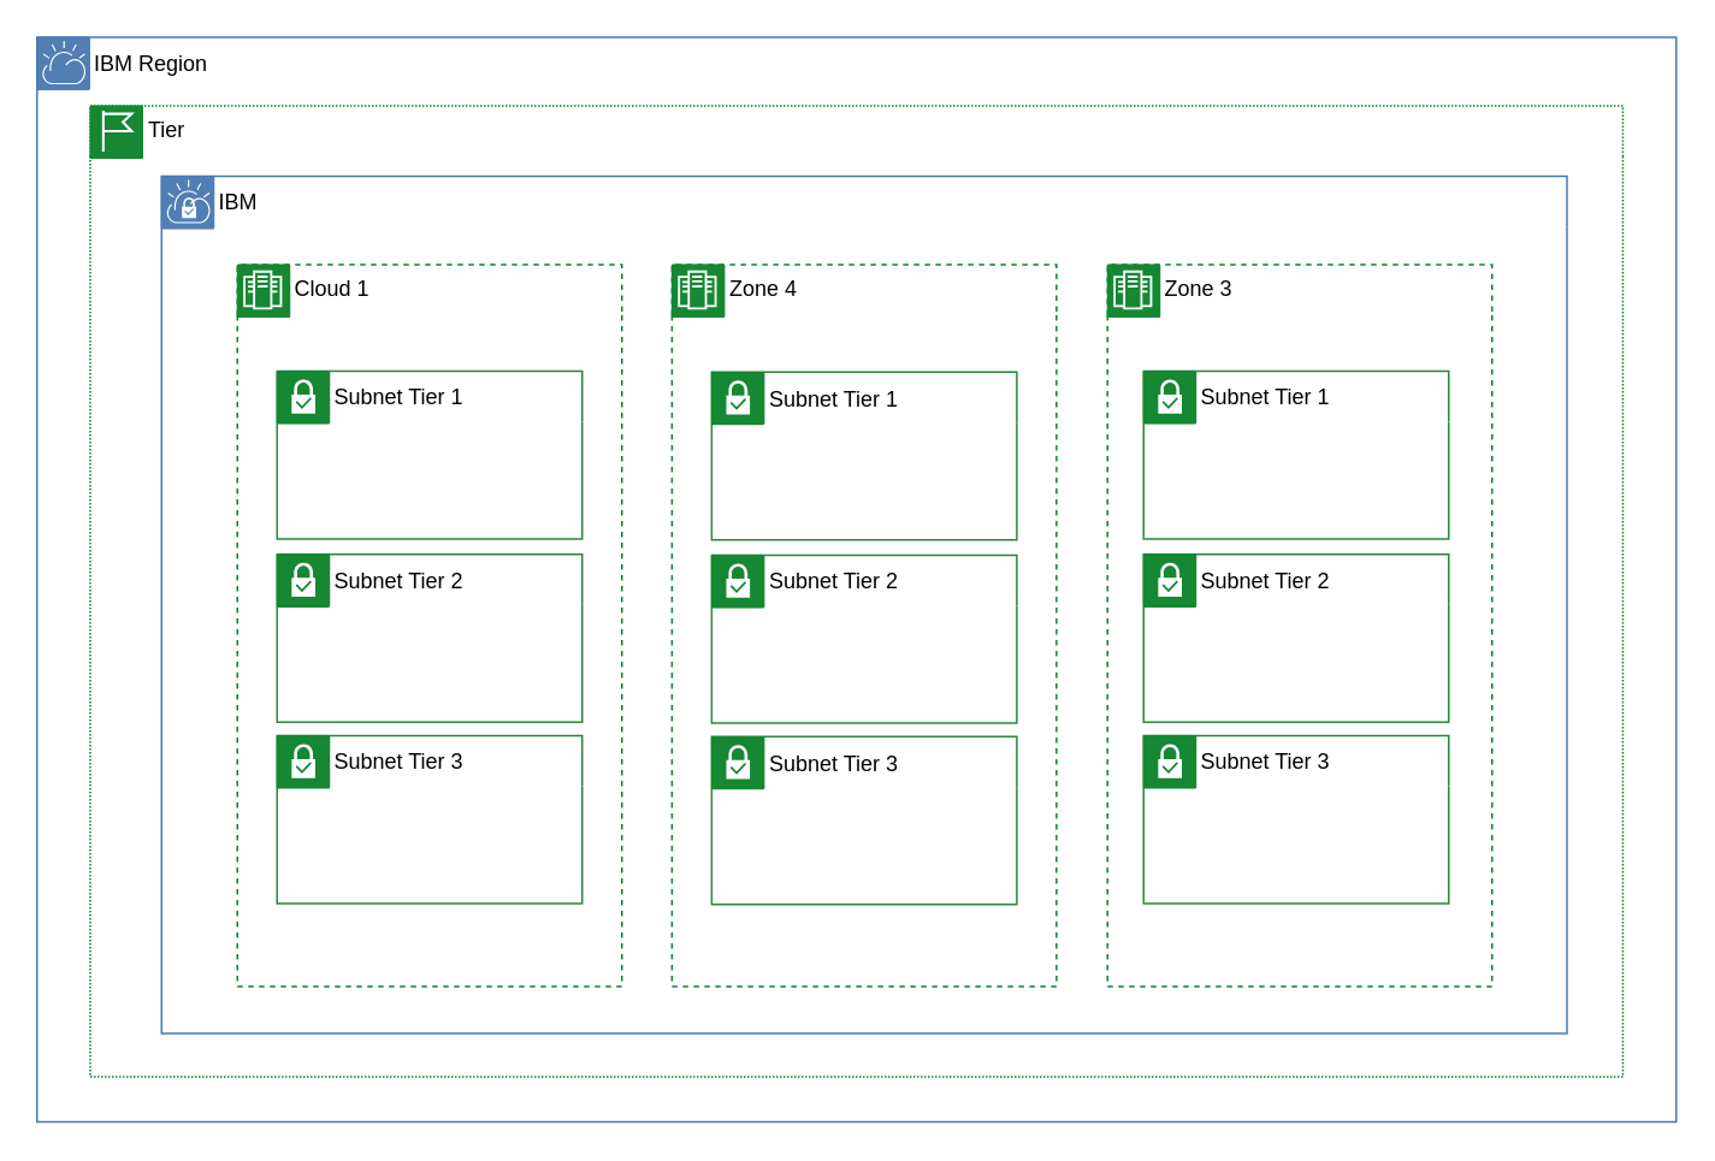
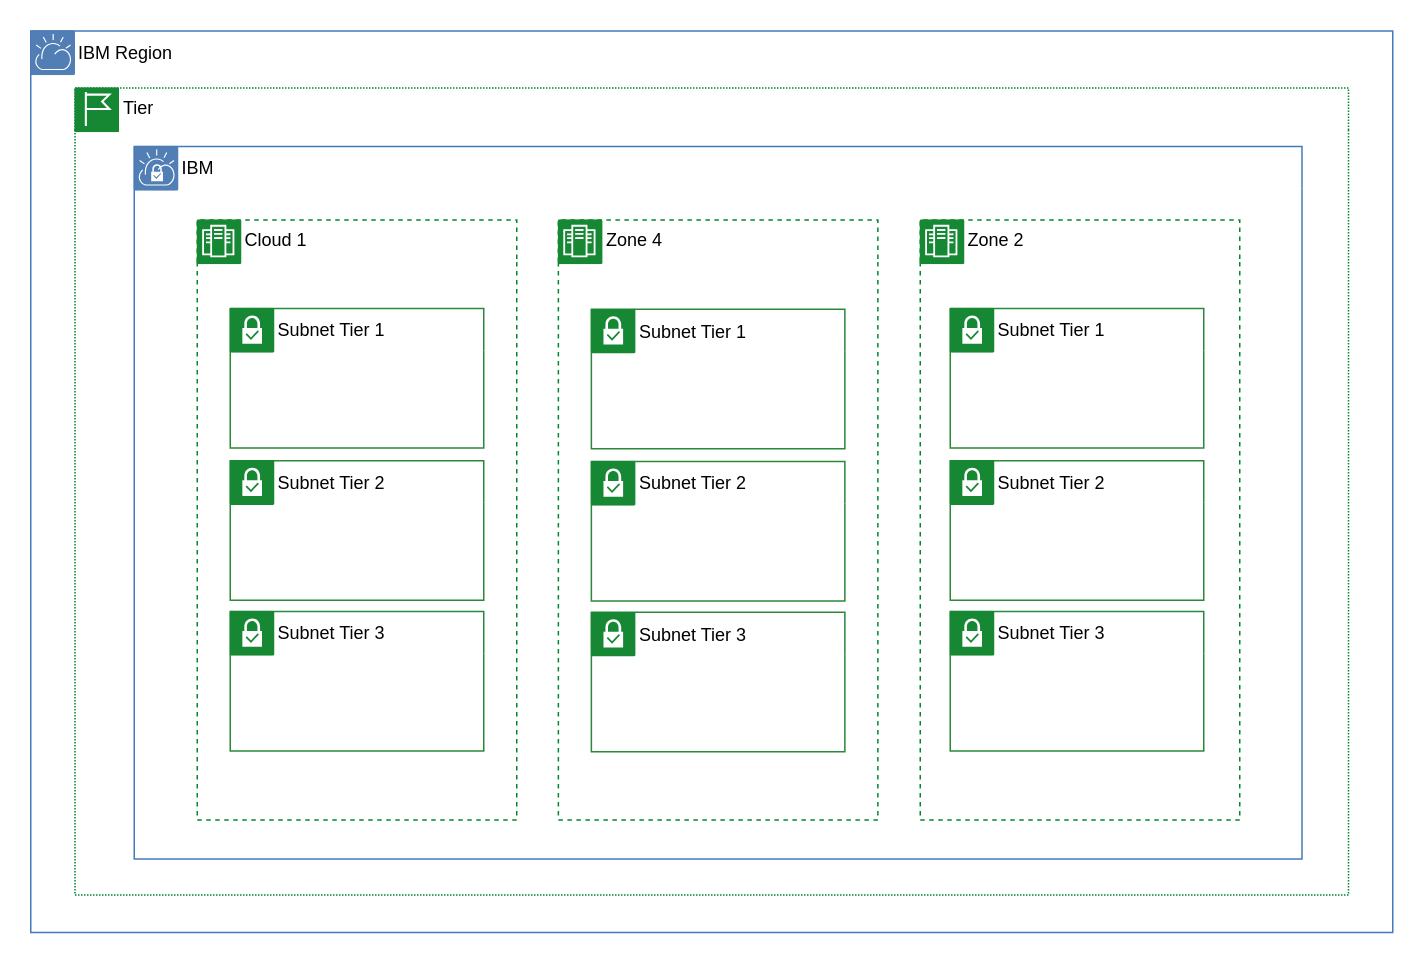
- <mxCell id="26" value="Zone 3" style="swimlane;fontStyle=0;horizontal=1;collapsible=0;startSize=28;swimlaneLine=0;swimlaneFillColor=none;fillColor=none;rounded=0;whiteSpace=wrap;html=1;absoluteArcSize=1;arcSize=0;strokeColor=#00882B;verticalAlign=top;align=left;spacingLeft=30;dashed=1;strokeWidth=1;container=1;" vertex="1" parent="6"><mxGeometry x="524" y="49" width="213" height="400" as="geometry" /></mxCell>
+ <mxCell id="26" value="Zone 2" style="swimlane;fontStyle=0;horizontal=1;collapsible=0;startSize=28;swimlaneLine=0;swimlaneFillColor=none;fillColor=none;rounded=0;whiteSpace=wrap;html=1;absoluteArcSize=1;arcSize=0;strokeColor=#00882B;verticalAlign=top;align=left;spacingLeft=30;dashed=1;strokeWidth=1;container=1;" vertex="1" parent="6"><mxGeometry x="524" y="49" width="213" height="400" as="geometry" /></mxCell>
